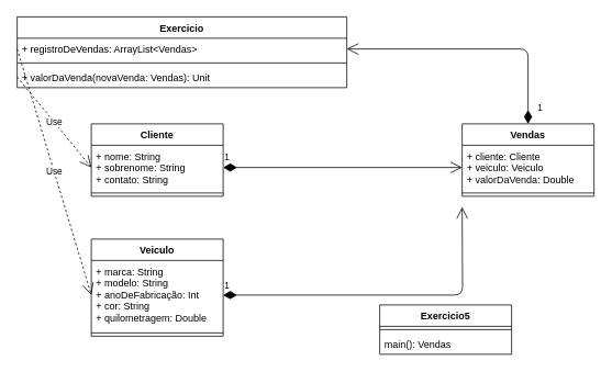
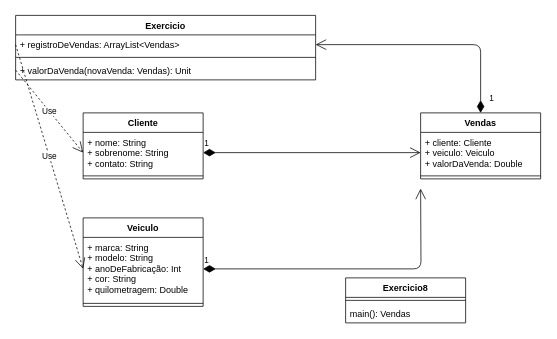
- <mxCell id="20" value="Exercicio5" style="swimlane;fontStyle=1;align=center;verticalAlign=top;childLayout=stackLayout;horizontal=1;startSize=26;horizontalStack=0;resizeParent=1;resizeParentMax=0;resizeLast=0;collapsible=1;marginBottom=0;" parent="1" vertex="1"><mxGeometry x="460" y="370" width="160" height="60" as="geometry" /></mxCell>
+ <mxCell id="20" value="Exercicio8" style="swimlane;fontStyle=1;align=center;verticalAlign=top;childLayout=stackLayout;horizontal=1;startSize=26;horizontalStack=0;resizeParent=1;resizeParentMax=0;resizeLast=0;collapsible=1;marginBottom=0;" parent="1" vertex="1"><mxGeometry x="460" y="370" width="160" height="60" as="geometry" /></mxCell>
